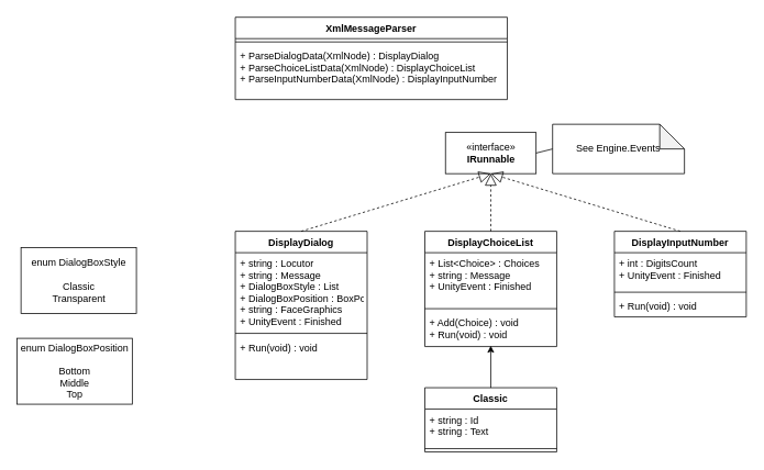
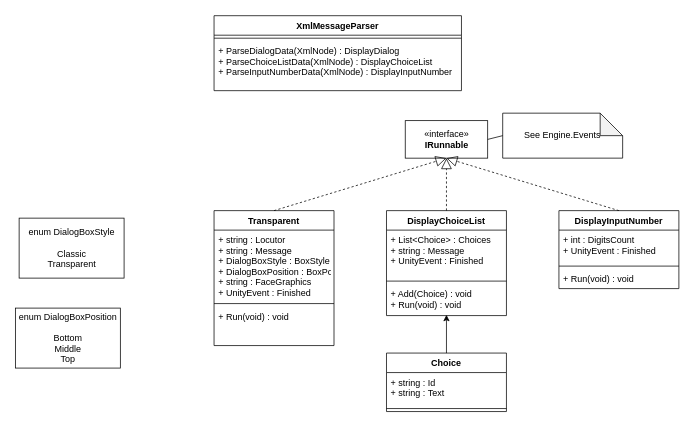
- <mxCell id="6" value="DisplayDialog" style="swimlane;fontStyle=1;align=center;verticalAlign=top;childLayout=stackLayout;horizontal=1;startSize=26;horizontalStack=0;resizeParent=1;resizeParentMax=0;resizeLast=0;collapsible=1;marginBottom=0;" vertex="1" parent="1"><mxGeometry x="285" y="280" width="160" height="180" as="geometry" /></mxCell>
+ <mxCell id="6" value="Transparent" style="swimlane;fontStyle=1;align=center;verticalAlign=top;childLayout=stackLayout;horizontal=1;startSize=26;horizontalStack=0;resizeParent=1;resizeParentMax=0;resizeLast=0;collapsible=1;marginBottom=0;" vertex="1" parent="1"><mxGeometry x="285" y="280" width="160" height="180" as="geometry" /></mxCell>
- <mxCell id="7" value="+ string : Locutor&#10;+ string : Message&#10;+ DialogBoxStyle : List&#10;+ DialogBoxPosition : BoxPosition&#10;+ string : FaceGraphics&#10;+ UnityEvent : Finished" style="text;strokeColor=none;fillColor=none;align=left;verticalAlign=top;spacingLeft=4;spacingRight=4;overflow=hidden;rotatable=0;points=[[0,0.5],[1,0.5]];portConstraint=eastwest;" vertex="1" parent="6"><mxGeometry y="26" width="160" height="94" as="geometry" /></mxCell>
+ <mxCell id="7" value="+ string : Locutor&#10;+ string : Message&#10;+ DialogBoxStyle : BoxStyle&#10;+ DialogBoxPosition : BoxPosition&#10;+ string : FaceGraphics&#10;+ UnityEvent : Finished" style="text;strokeColor=none;fillColor=none;align=left;verticalAlign=top;spacingLeft=4;spacingRight=4;overflow=hidden;rotatable=0;points=[[0,0.5],[1,0.5]];portConstraint=eastwest;" vertex="1" parent="6"><mxGeometry y="26" width="160" height="94" as="geometry" /></mxCell>
- <mxCell id="21" value="enum DialogBoxStyle&lt;br&gt;&lt;br&gt;Classic&lt;br&gt;Transparent" style="html=1;" vertex="1" parent="1"><mxGeometry x="25" y="300" width="140" height="80" as="geometry" /></mxCell>
+ <mxCell id="21" value="enum DialogBoxStyle&lt;br&gt;&lt;br&gt;Classic&lt;br&gt;Transparent" style="html=1;" vertex="1" parent="1"><mxGeometry x="25" y="290" width="140" height="80" as="geometry" /></mxCell>
- <mxCell id="23" value="Classic" style="swimlane;fontStyle=1;align=center;verticalAlign=top;childLayout=stackLayout;horizontal=1;startSize=26;horizontalStack=0;resizeParent=1;resizeParentMax=0;resizeLast=0;collapsible=1;marginBottom=0;" vertex="1" parent="1"><mxGeometry x="515" y="470" width="160" height="78" as="geometry" /></mxCell>
+ <mxCell id="23" value="Choice" style="swimlane;fontStyle=1;align=center;verticalAlign=top;childLayout=stackLayout;horizontal=1;startSize=26;horizontalStack=0;resizeParent=1;resizeParentMax=0;resizeLast=0;collapsible=1;marginBottom=0;" vertex="1" parent="1"><mxGeometry x="515" y="470" width="160" height="78" as="geometry" /></mxCell>
